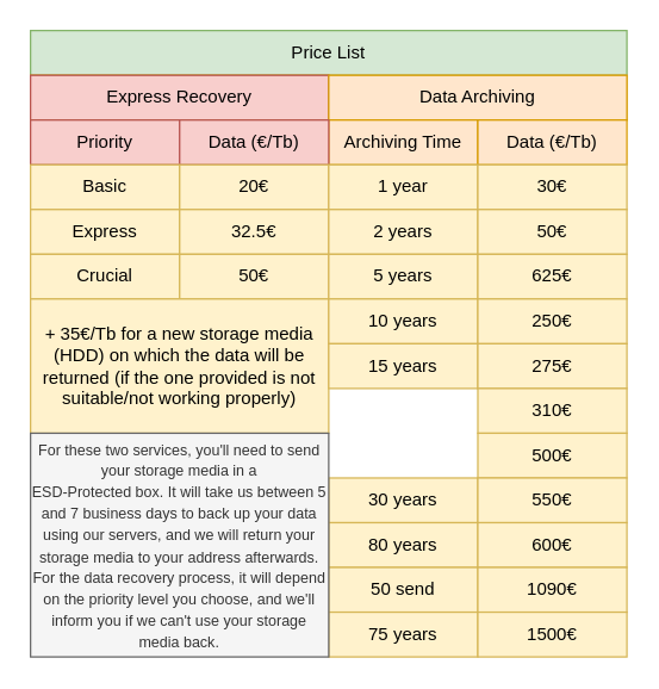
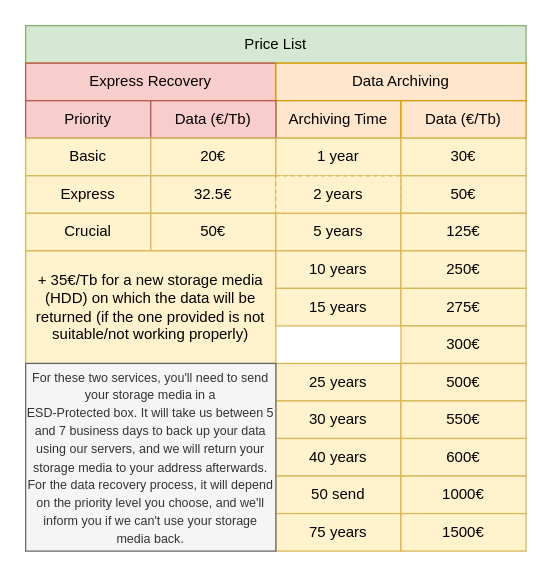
- <mxCell id="22" value="2 years" style="rounded=0;whiteSpace=wrap;html=1;fillColor=#fff2cc;strokeColor=#d6b656;" vertex="1" parent="1"><mxGeometry x="220" y="140" width="100" height="30" as="geometry" /></mxCell>
+ <mxCell id="22" value="2 years" style="rounded=0;whiteSpace=wrap;html=1;fillColor=#fff2cc;strokeColor=#d6b656;dashed=1;" vertex="1" parent="1"><mxGeometry x="220" y="140" width="100" height="30" as="geometry" /></mxCell>
- <mxCell id="33" value="625€" style="rounded=0;whiteSpace=wrap;html=1;fillColor=#fff2cc;strokeColor=#d6b656;" vertex="1" parent="1"><mxGeometry x="320" y="170" width="100" height="30" as="geometry" /></mxCell>
+ <mxCell id="33" value="125€" style="rounded=0;whiteSpace=wrap;html=1;fillColor=#fff2cc;strokeColor=#d6b656;" vertex="1" parent="1"><mxGeometry x="320" y="170" width="100" height="30" as="geometry" /></mxCell>
- <mxCell id="36" value="310€" style="rounded=0;whiteSpace=wrap;html=1;fillColor=#fff2cc;strokeColor=#d6b656;" vertex="1" parent="1"><mxGeometry x="320" y="260" width="100" height="30" as="geometry" /></mxCell>
+ <mxCell id="36" value="300€" style="rounded=0;whiteSpace=wrap;html=1;fillColor=#fff2cc;strokeColor=#d6b656;" vertex="1" parent="1"><mxGeometry x="320" y="260" width="100" height="30" as="geometry" /></mxCell>
+ <mxCell id="26" value="25 years" style="rounded=0;whiteSpace=wrap;html=1;fillColor=#fff2cc;strokeColor=#d6b656;" vertex="1" parent="1"><mxGeometry x="220" y="290" width="100" height="30" as="geometry" /></mxCell>
- <mxCell id="28" value="80 years" style="rounded=0;whiteSpace=wrap;html=1;fillColor=#fff2cc;strokeColor=#d6b656;" vertex="1" parent="1"><mxGeometry x="220" y="350" width="100" height="30" as="geometry" /></mxCell>
+ <mxCell id="28" value="40 years" style="rounded=0;whiteSpace=wrap;html=1;fillColor=#fff2cc;strokeColor=#d6b656;" vertex="1" parent="1"><mxGeometry x="220" y="350" width="100" height="30" as="geometry" /></mxCell>
- <mxCell id="40" value="1090€" style="rounded=0;whiteSpace=wrap;html=1;fillColor=#fff2cc;strokeColor=#d6b656;" vertex="1" parent="1"><mxGeometry x="320" y="380" width="100" height="30" as="geometry" /></mxCell>
+ <mxCell id="40" value="1000€" style="rounded=0;whiteSpace=wrap;html=1;fillColor=#fff2cc;strokeColor=#d6b656;" vertex="1" parent="1"><mxGeometry x="320" y="380" width="100" height="30" as="geometry" /></mxCell>
